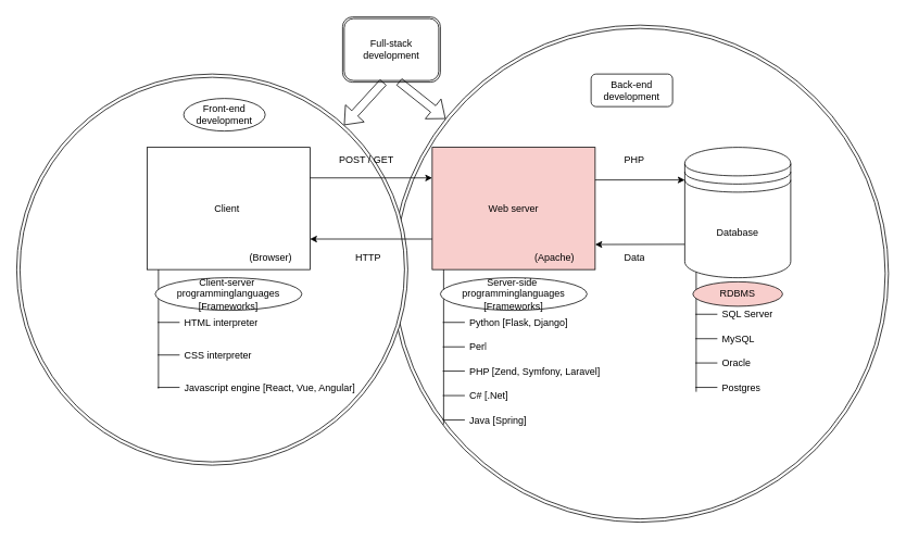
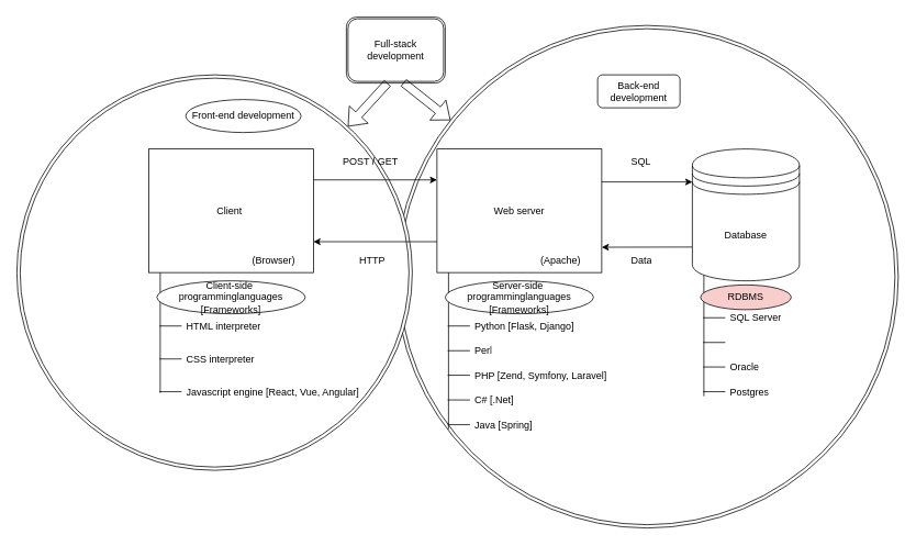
- <mxCell id="36" value="Front-end development" style="ellipse;whiteSpace=wrap;html=1;align=center;newEdgeStyle={&quot;edgeStyle&quot;:&quot;entityRelationEdgeStyle&quot;,&quot;startArrow&quot;:&quot;none&quot;,&quot;endArrow&quot;:&quot;none&quot;,&quot;segment&quot;:10,&quot;curved&quot;:1,&quot;sourcePerimeterSpacing&quot;:0,&quot;targetPerimeterSpacing&quot;:0};treeFolding=1;treeMoving=1;" parent="1" vertex="1"><mxGeometry x="225" y="120" width="100" height="40" as="geometry" /></mxCell>
+ <mxCell id="36" value="Front-end development" style="ellipse;whiteSpace=wrap;html=1;align=center;newEdgeStyle={&quot;edgeStyle&quot;:&quot;entityRelationEdgeStyle&quot;,&quot;startArrow&quot;:&quot;none&quot;,&quot;endArrow&quot;:&quot;none&quot;,&quot;segment&quot;:10,&quot;curved&quot;:1,&quot;sourcePerimeterSpacing&quot;:0,&quot;targetPerimeterSpacing&quot;:0};treeFolding=1;treeMoving=1;" parent="1" vertex="1"><mxGeometry x="225" y="120" width="140" height="40" as="geometry" /></mxCell>
- <mxCell id="34" value="PHP" style="text;strokeColor=none;fillColor=none;align=left;verticalAlign=middle;spacingLeft=4;spacingRight=4;overflow=hidden;points=[[0,0.5],[1,0.5]];portConstraint=eastwest;rotatable=0;whiteSpace=wrap;html=1;" parent="1" vertex="1"><mxGeometry x="760" y="180" width="80" height="30" as="geometry" /></mxCell>
+ <mxCell id="34" value="SQL" style="text;strokeColor=none;fillColor=none;align=left;verticalAlign=middle;spacingLeft=4;spacingRight=4;overflow=hidden;points=[[0,0.5],[1,0.5]];portConstraint=eastwest;rotatable=0;whiteSpace=wrap;html=1;" parent="1" vertex="1"><mxGeometry x="760" y="180" width="80" height="30" as="geometry" /></mxCell>
- <mxCell id="4" value="Web server" style="rounded=0;whiteSpace=wrap;html=1;fillColor=#f8cecc;" parent="1" vertex="1"><mxGeometry x="530" y="180" width="200" height="150" as="geometry" /></mxCell>
+ <mxCell id="4" value="Web server" style="rounded=0;whiteSpace=wrap;html=1;" parent="1" vertex="1"><mxGeometry x="530" y="180" width="200" height="150" as="geometry" /></mxCell>
- <mxCell id="18" value="Client-server&amp;nbsp;&lt;br&gt;programminglanguages&lt;br&gt;[Frameworks]" style="ellipse;whiteSpace=wrap;html=1;align=center;newEdgeStyle={&quot;edgeStyle&quot;:&quot;entityRelationEdgeStyle&quot;,&quot;startArrow&quot;:&quot;none&quot;,&quot;endArrow&quot;:&quot;none&quot;,&quot;segment&quot;:10,&quot;curved&quot;:1,&quot;sourcePerimeterSpacing&quot;:0,&quot;targetPerimeterSpacing&quot;:0};treeFolding=1;treeMoving=1;" parent="1" vertex="1"><mxGeometry x="190" y="340" width="180" height="40" as="geometry" /></mxCell>
+ <mxCell id="18" value="Client-side&amp;nbsp;&lt;br&gt;programminglanguages&lt;br&gt;[Frameworks]" style="ellipse;whiteSpace=wrap;html=1;align=center;newEdgeStyle={&quot;edgeStyle&quot;:&quot;entityRelationEdgeStyle&quot;,&quot;startArrow&quot;:&quot;none&quot;,&quot;endArrow&quot;:&quot;none&quot;,&quot;segment&quot;:10,&quot;curved&quot;:1,&quot;sourcePerimeterSpacing&quot;:0,&quot;targetPerimeterSpacing&quot;:0};treeFolding=1;treeMoving=1;" parent="1" vertex="1"><mxGeometry x="190" y="340" width="180" height="40" as="geometry" /></mxCell>
- <mxCell id="42" value="MySQL" style="text;strokeColor=none;fillColor=none;align=left;verticalAlign=middle;spacingLeft=4;spacingRight=4;overflow=hidden;points=[[0,0.5],[1,0.5]];portConstraint=eastwest;rotatable=0;whiteSpace=wrap;html=1;" parent="40" vertex="1"><mxGeometry x="27" y="30" width="110" height="30" as="geometry" /></mxCell>
